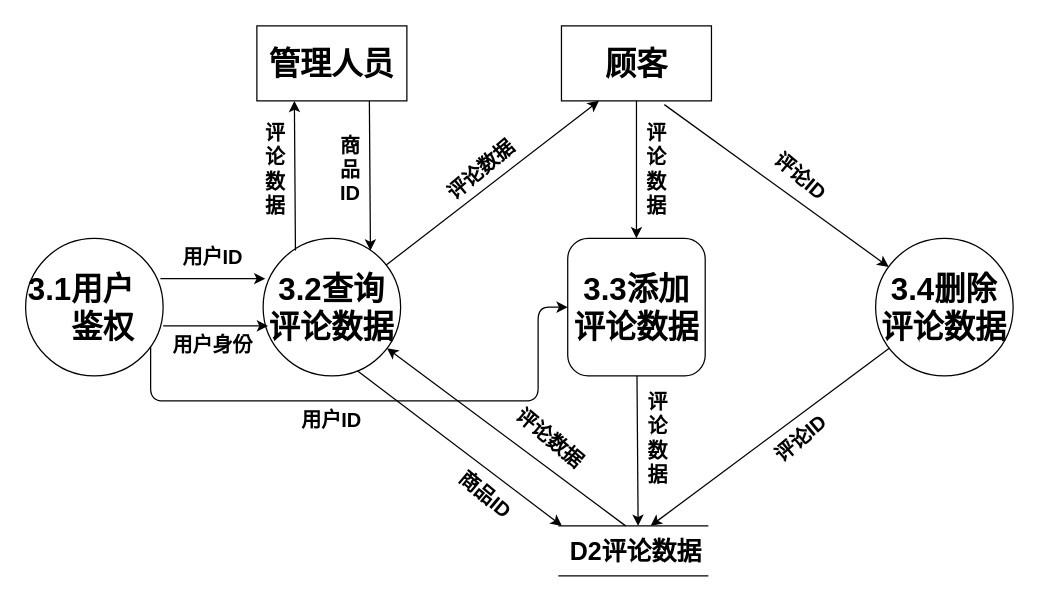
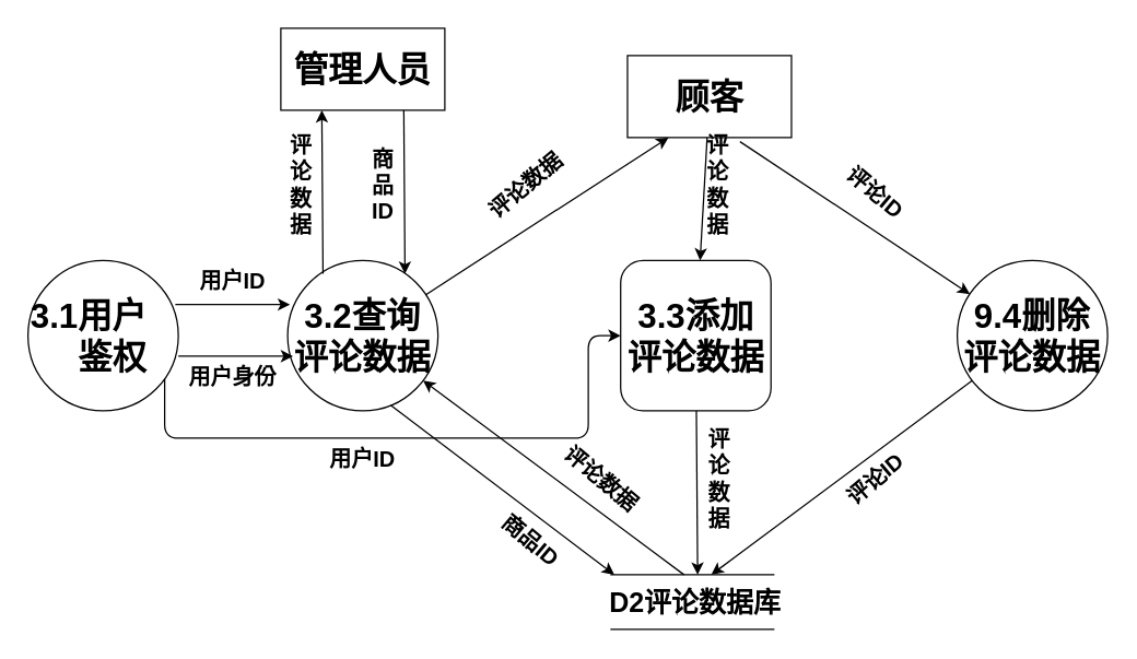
- <mxCell id="3" value="&lt;font style=&quot;font-size: 25px&quot;&gt;&lt;b&gt;顾客&lt;/b&gt;&lt;/font&gt;" style="rounded=0;whiteSpace=wrap;html=1;" vertex="1" parent="1"><mxGeometry x="448.67" y="20" width="120" height="60" as="geometry" /></mxCell>
+ <mxCell id="3" value="&lt;font style=&quot;font-size: 25px&quot;&gt;&lt;b&gt;顾客&lt;/b&gt;&lt;/font&gt;" style="rounded=0;whiteSpace=wrap;html=1;" vertex="1" parent="1"><mxGeometry x="458.67" y="40" width="120" height="60" as="geometry" /></mxCell>
- <mxCell id="8" value="&lt;span style=&quot;font-size: 25px&quot;&gt;&lt;b&gt;3.4删除评论数据&lt;/b&gt;&lt;/span&gt;" style="ellipse;whiteSpace=wrap;html=1;aspect=fixed;" vertex="1" parent="1"><mxGeometry x="700" y="190" width="110" height="110" as="geometry" /></mxCell>
+ <mxCell id="8" value="&lt;span style=&quot;font-size: 25px&quot;&gt;&lt;b&gt;9.4删除评论数据&lt;/b&gt;&lt;/span&gt;" style="ellipse;whiteSpace=wrap;html=1;aspect=fixed;" vertex="1" parent="1"><mxGeometry x="700" y="190" width="110" height="110" as="geometry" /></mxCell>
- <mxCell id="6" value="&lt;font size=&quot;1&quot;&gt;&lt;b style=&quot;font-size: 20px&quot;&gt;D2评论数据&lt;/b&gt;&lt;/font&gt;" style="text;html=1;strokeColor=none;fillColor=none;align=center;verticalAlign=middle;whiteSpace=wrap;rounded=0;" vertex="1" parent="1"><mxGeometry x="441.17" y="430.34" width="135" height="20" as="geometry" /></mxCell>
+ <mxCell id="6" value="&lt;font size=&quot;1&quot;&gt;&lt;b style=&quot;font-size: 20px&quot;&gt;D2评论数据库&lt;/b&gt;&lt;/font&gt;" style="text;html=1;strokeColor=none;fillColor=none;align=center;verticalAlign=middle;whiteSpace=wrap;rounded=0;" vertex="1" parent="1"><mxGeometry x="441.17" y="430.34" width="135" height="20" as="geometry" /></mxCell>
